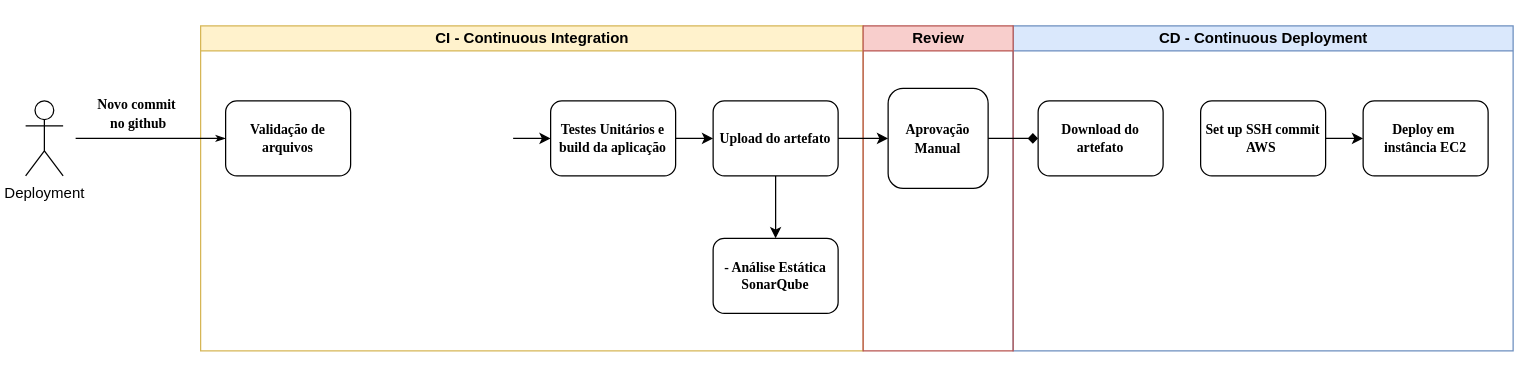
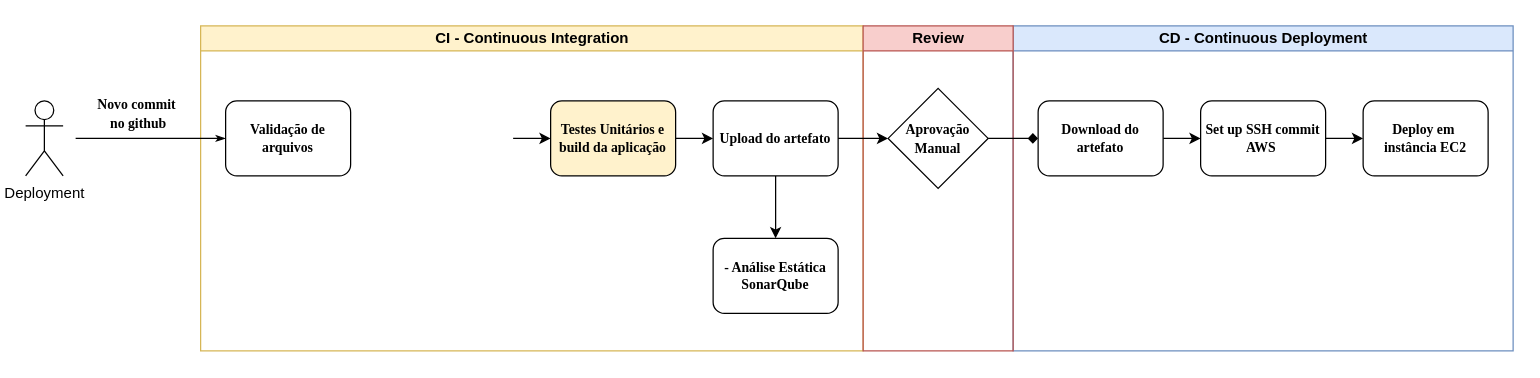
- <mxCell id="5" value="&lt;span style=&quot;font-size: 11px;&quot;&gt;&lt;b&gt;Testes Unitários e build da aplicação&lt;/b&gt;&lt;/span&gt;" style="rounded=1;whiteSpace=wrap;html=1;shadow=0;labelBackgroundColor=none;strokeWidth=1;fontFamily=Verdana;fontSize=8;align=center;" vertex="1" parent="2"><mxGeometry x="280" y="60" width="100" height="60" as="geometry" /></mxCell>
+ <mxCell id="5" value="&lt;span style=&quot;font-size: 11px;&quot;&gt;&lt;b&gt;Testes Unitários e build da aplicação&lt;/b&gt;&lt;/span&gt;" style="rounded=1;whiteSpace=wrap;html=1;shadow=0;labelBackgroundColor=none;strokeWidth=1;fontFamily=Verdana;fontSize=8;align=center;fillColor=#fff2cc;" vertex="1" parent="2"><mxGeometry x="280" y="60" width="100" height="60" as="geometry" /></mxCell>
- <mxCell id="20" value="&lt;font style=&quot;font-size: 11px;&quot; face=&quot;Verdana&quot;&gt;&lt;b&gt;Aprovação&lt;/b&gt;&lt;/font&gt;&lt;div&gt;&lt;font style=&quot;font-size: 11px;&quot; face=&quot;Verdana&quot;&gt;&lt;b&gt;Manual&lt;/b&gt;&lt;/font&gt;&lt;/div&gt;" style="whiteSpace=wrap;html=1;rounded=1;" vertex="1" parent="19"><mxGeometry x="20" y="50" width="80" height="80" as="geometry" /></mxCell>
+ <mxCell id="20" value="&lt;font style=&quot;font-size: 11px;&quot; face=&quot;Verdana&quot;&gt;&lt;b&gt;Aprovação&lt;/b&gt;&lt;/font&gt;&lt;div&gt;&lt;font style=&quot;font-size: 11px;&quot; face=&quot;Verdana&quot;&gt;&lt;b&gt;Manual&lt;/b&gt;&lt;/font&gt;&lt;/div&gt;" style="rhombus;whiteSpace=wrap;html=1;" vertex="1" parent="19"><mxGeometry x="20" y="50" width="80" height="80" as="geometry" /></mxCell>
+ <mxCell id="14" style="edgeStyle=orthogonalEdgeStyle;rounded=0;orthogonalLoop=1;jettySize=auto;html=1;exitX=1;exitY=0.5;exitDx=0;exitDy=0;entryX=0;entryY=0.5;entryDx=0;entryDy=0;" edge="1" parent="13" source="15" target="17"><mxGeometry relative="1" as="geometry" /></mxCell>
